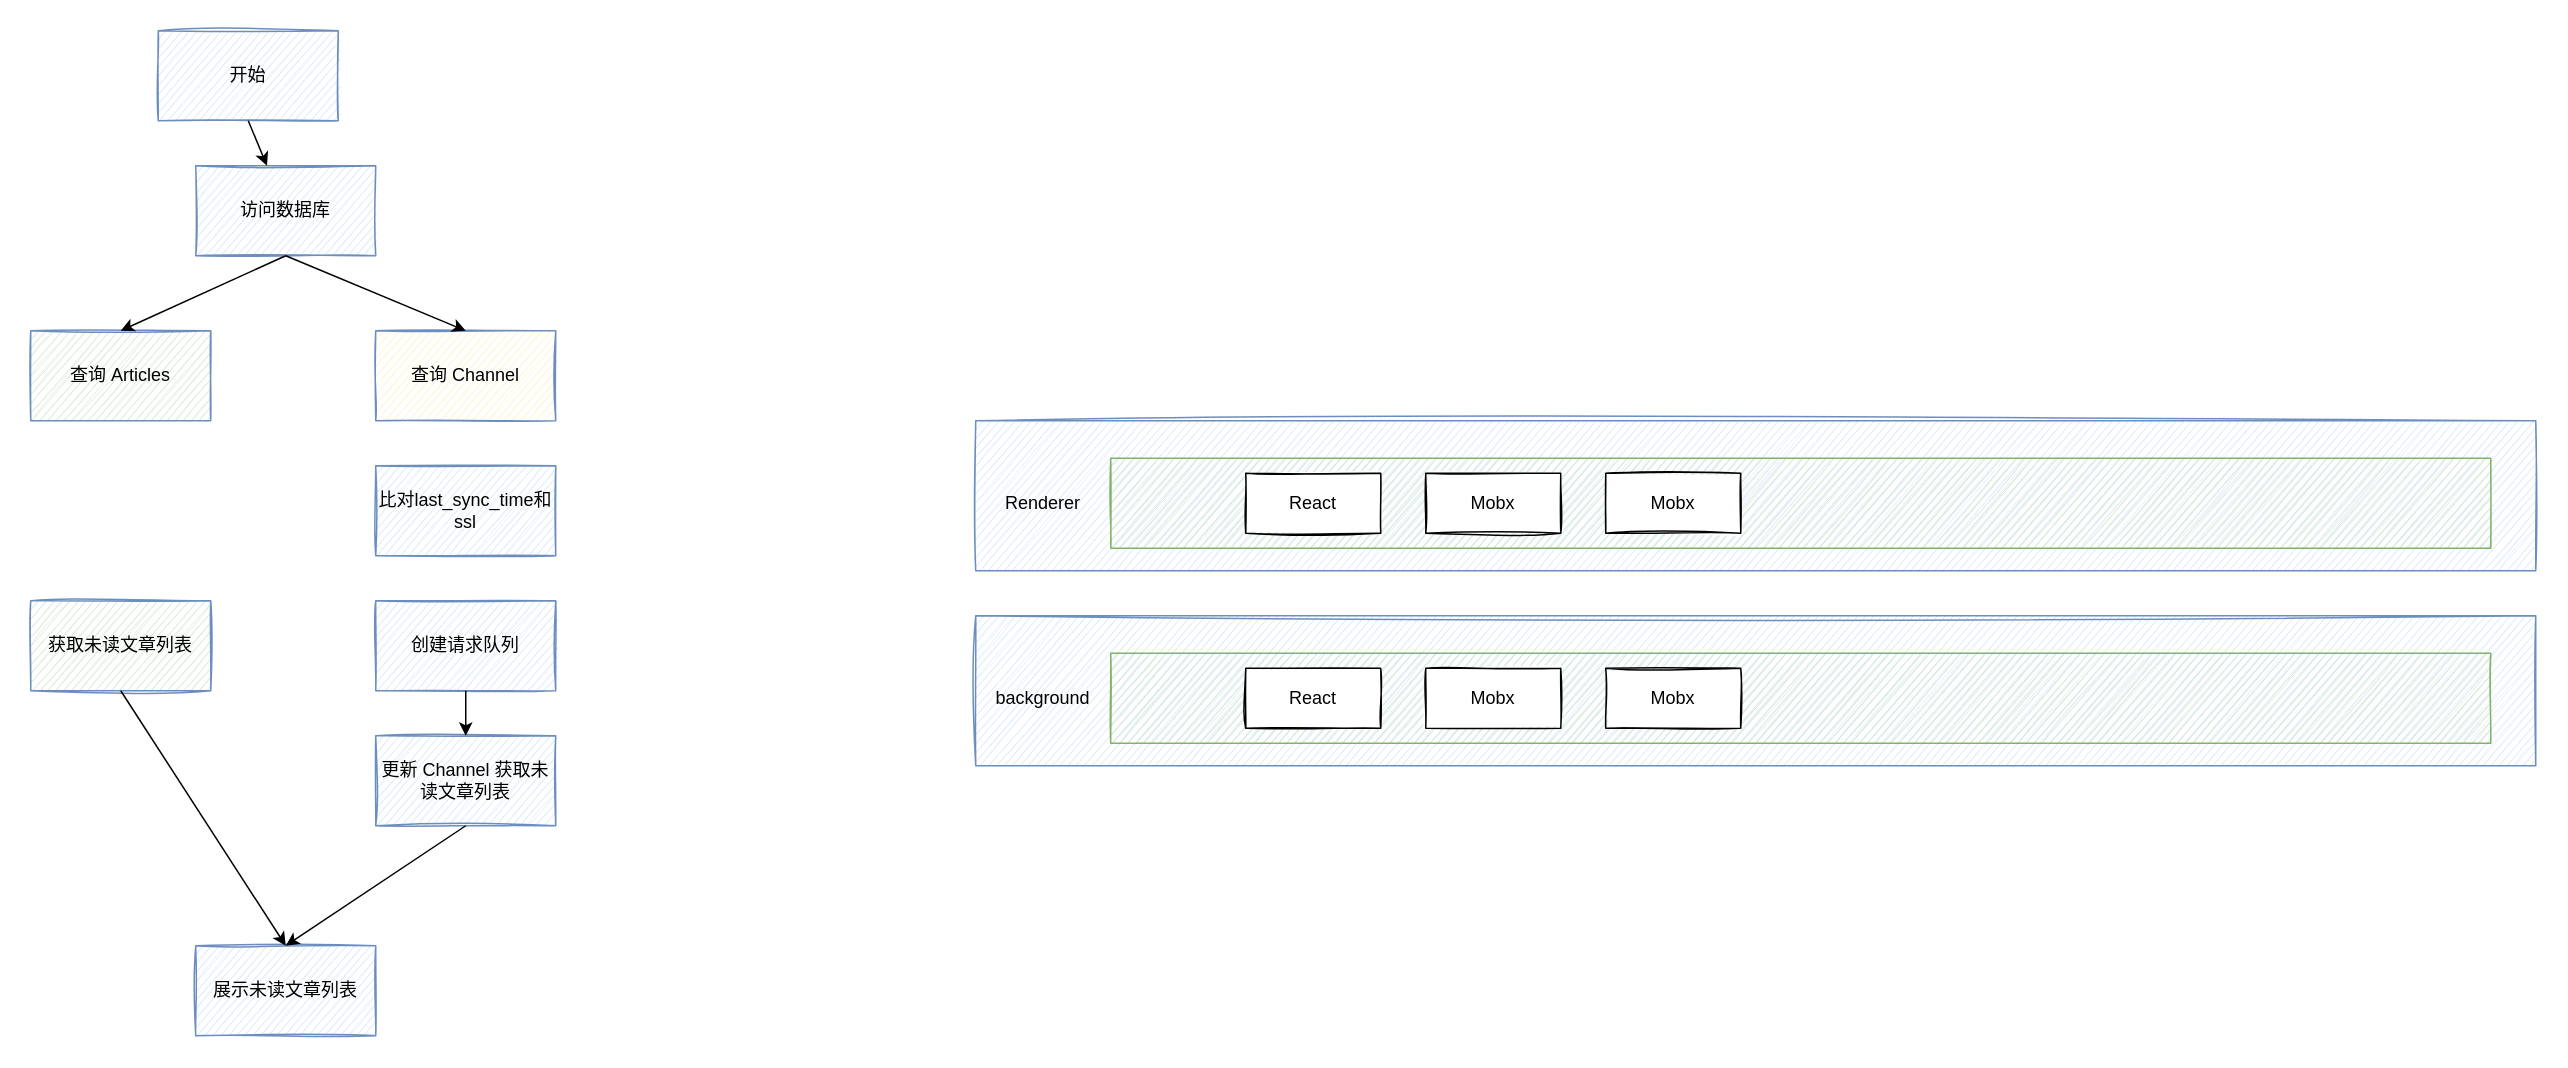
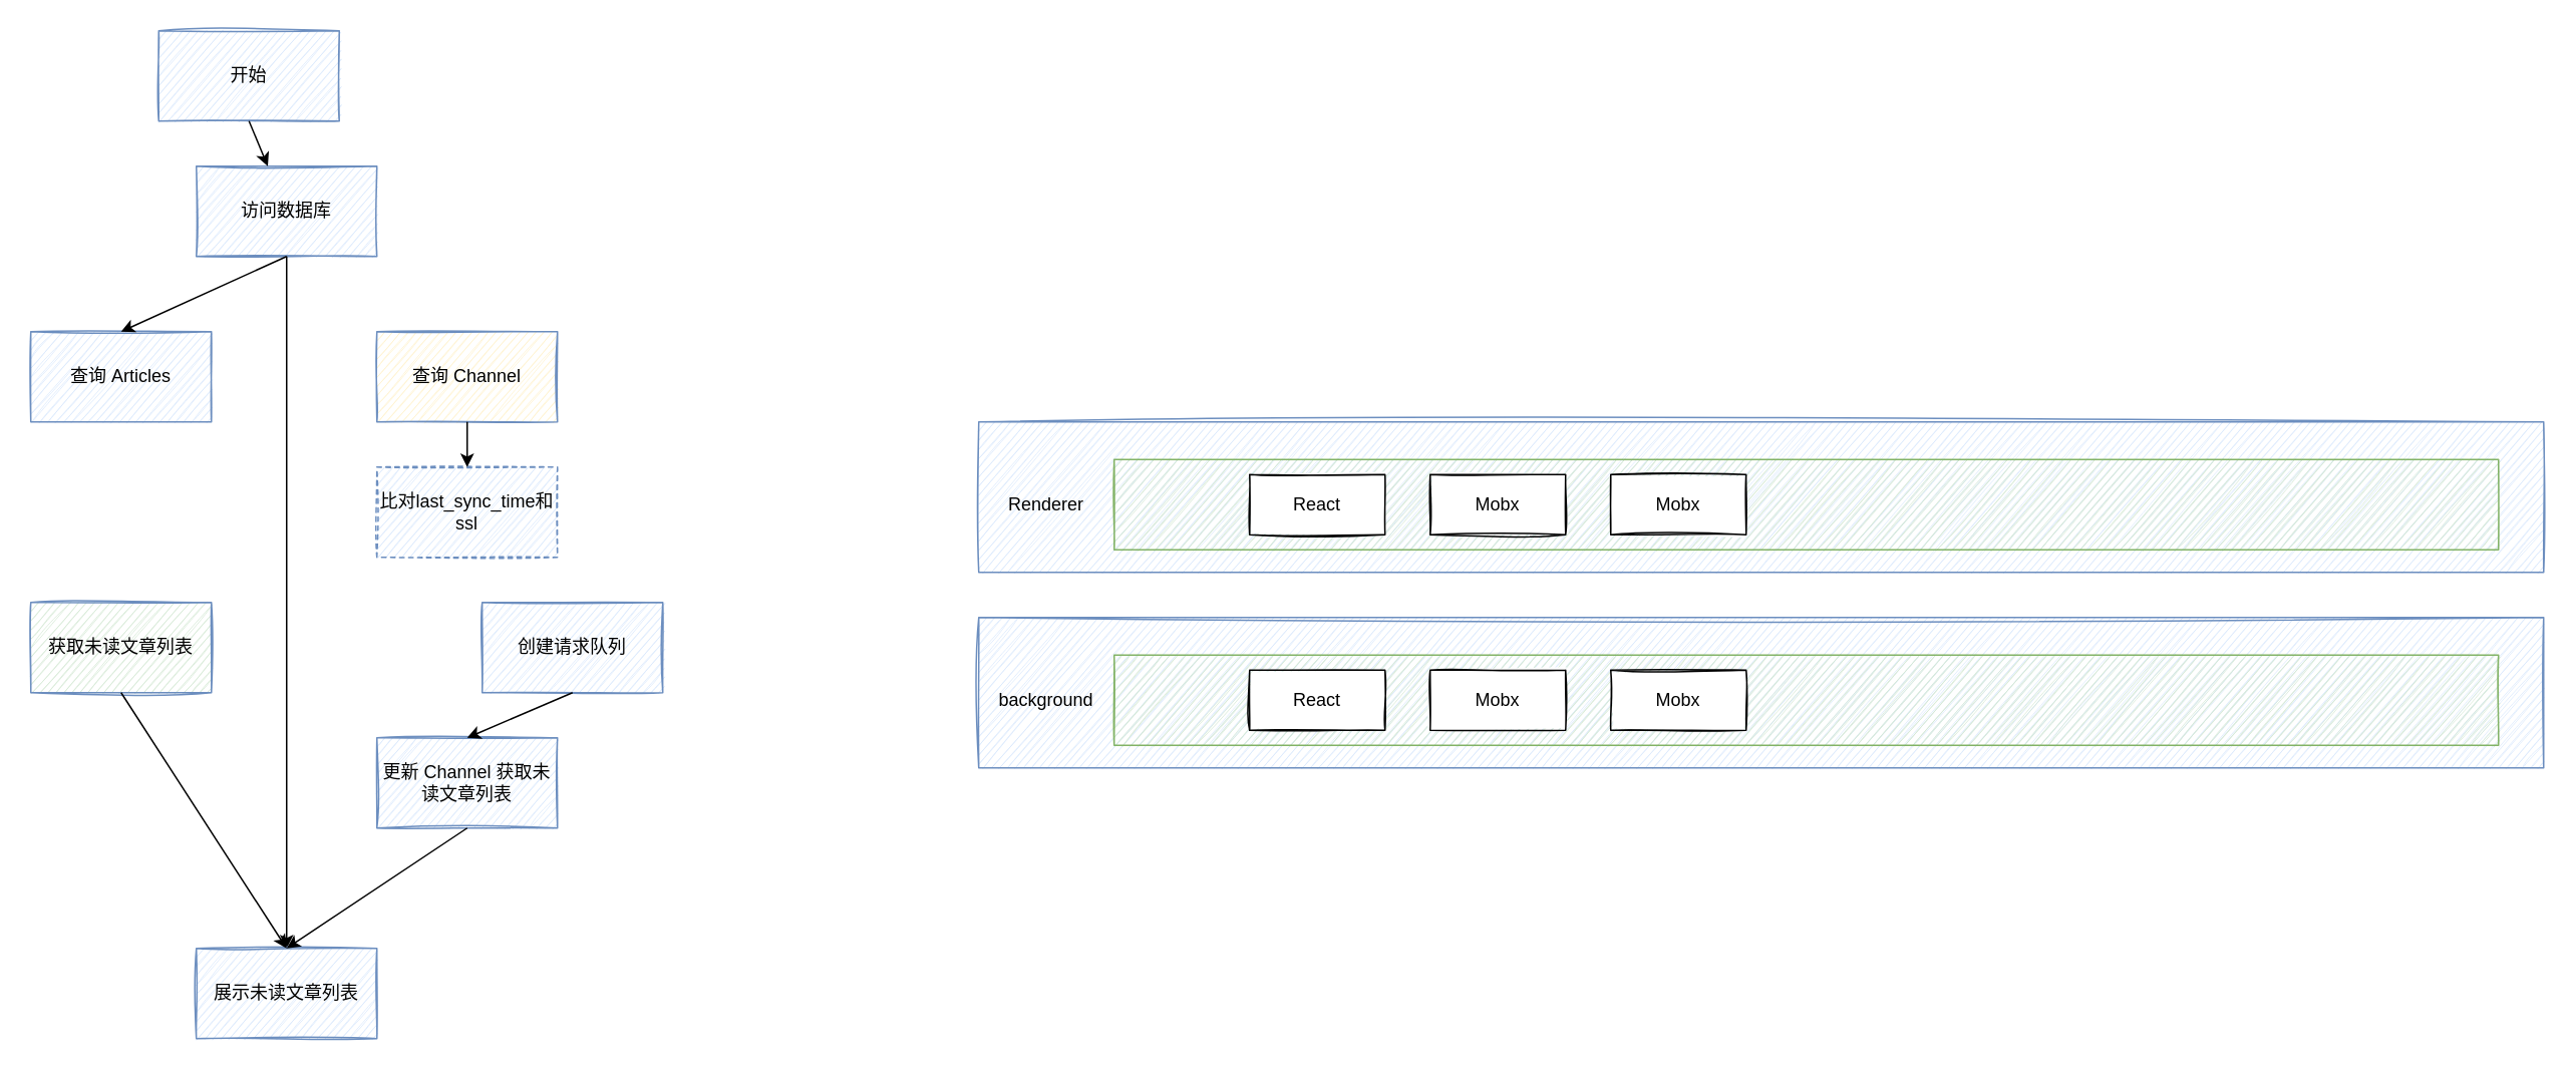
- <mxCell id="7" value="" style="endArrow=classic;html=1;exitX=0.5;exitY=1;exitDx=0;exitDy=0;entryX=0.5;entryY=0;entryDx=0;entryDy=0;" parent="1" source="3" target="5" edge="1"><mxGeometry width="50" height="50" relative="1" as="geometry"><mxPoint x="190" y="440" as="sourcePoint" /><mxPoint x="240" y="390" as="targetPoint" /></mxGeometry></mxCell>
+ <mxCell id="7" value="" style="endArrow=classic;html=1;exitX=0.5;exitY=1;exitDx=0;exitDy=0;" parent="1" source="3" target="15" edge="1"><mxGeometry width="50" height="50" relative="1" as="geometry"><mxPoint x="190" y="440" as="sourcePoint" /><mxPoint x="240" y="390" as="targetPoint" /></mxGeometry></mxCell>
- <mxCell id="4" value="查询 Articles" style="rounded=0;whiteSpace=wrap;html=1;sketch=1;fillColor=#d5e8d4;strokeColor=#6c8ebf;" parent="1" vertex="1"><mxGeometry x="20" y="220" width="120" height="60" as="geometry" /></mxCell>
+ <mxCell id="4" value="查询 Articles" style="rounded=0;whiteSpace=wrap;html=1;sketch=1;fillColor=#dae8fc;strokeColor=#6c8ebf;" parent="1" vertex="1"><mxGeometry x="20" y="220" width="120" height="60" as="geometry" /></mxCell>
+ <mxCell id="12" value="" style="endArrow=classic;html=1;exitX=0.5;exitY=1;exitDx=0;exitDy=0;" parent="1" source="5" target="10" edge="1"><mxGeometry width="50" height="50" relative="1" as="geometry"><mxPoint x="200" y="90" as="sourcePoint" /><mxPoint x="200" y="120" as="targetPoint" /></mxGeometry></mxCell>
- <mxCell id="10" value="比对last_sync_time和ssl" style="rounded=0;whiteSpace=wrap;html=1;sketch=1;fillColor=#dae8fc;strokeColor=#6c8ebf;" parent="1" vertex="1"><mxGeometry x="250" y="310" width="120" height="60" as="geometry" /></mxCell>
+ <mxCell id="10" value="比对last_sync_time和ssl" style="rounded=0;whiteSpace=wrap;html=1;sketch=1;fillColor=#dae8fc;strokeColor=#6c8ebf;dashed=1;" parent="1" vertex="1"><mxGeometry x="250" y="310" width="120" height="60" as="geometry" /></mxCell>
- <mxCell id="11" value="创建请求队列" style="rounded=0;whiteSpace=wrap;html=1;sketch=1;fillColor=#dae8fc;strokeColor=#6c8ebf;" parent="1" vertex="1"><mxGeometry x="250" y="400" width="120" height="60" as="geometry" /></mxCell>
+ <mxCell id="11" value="创建请求队列" style="rounded=0;whiteSpace=wrap;html=1;sketch=1;fillColor=#dae8fc;strokeColor=#6c8ebf;" parent="1" vertex="1"><mxGeometry x="320" y="400" width="120" height="60" as="geometry" /></mxCell>
